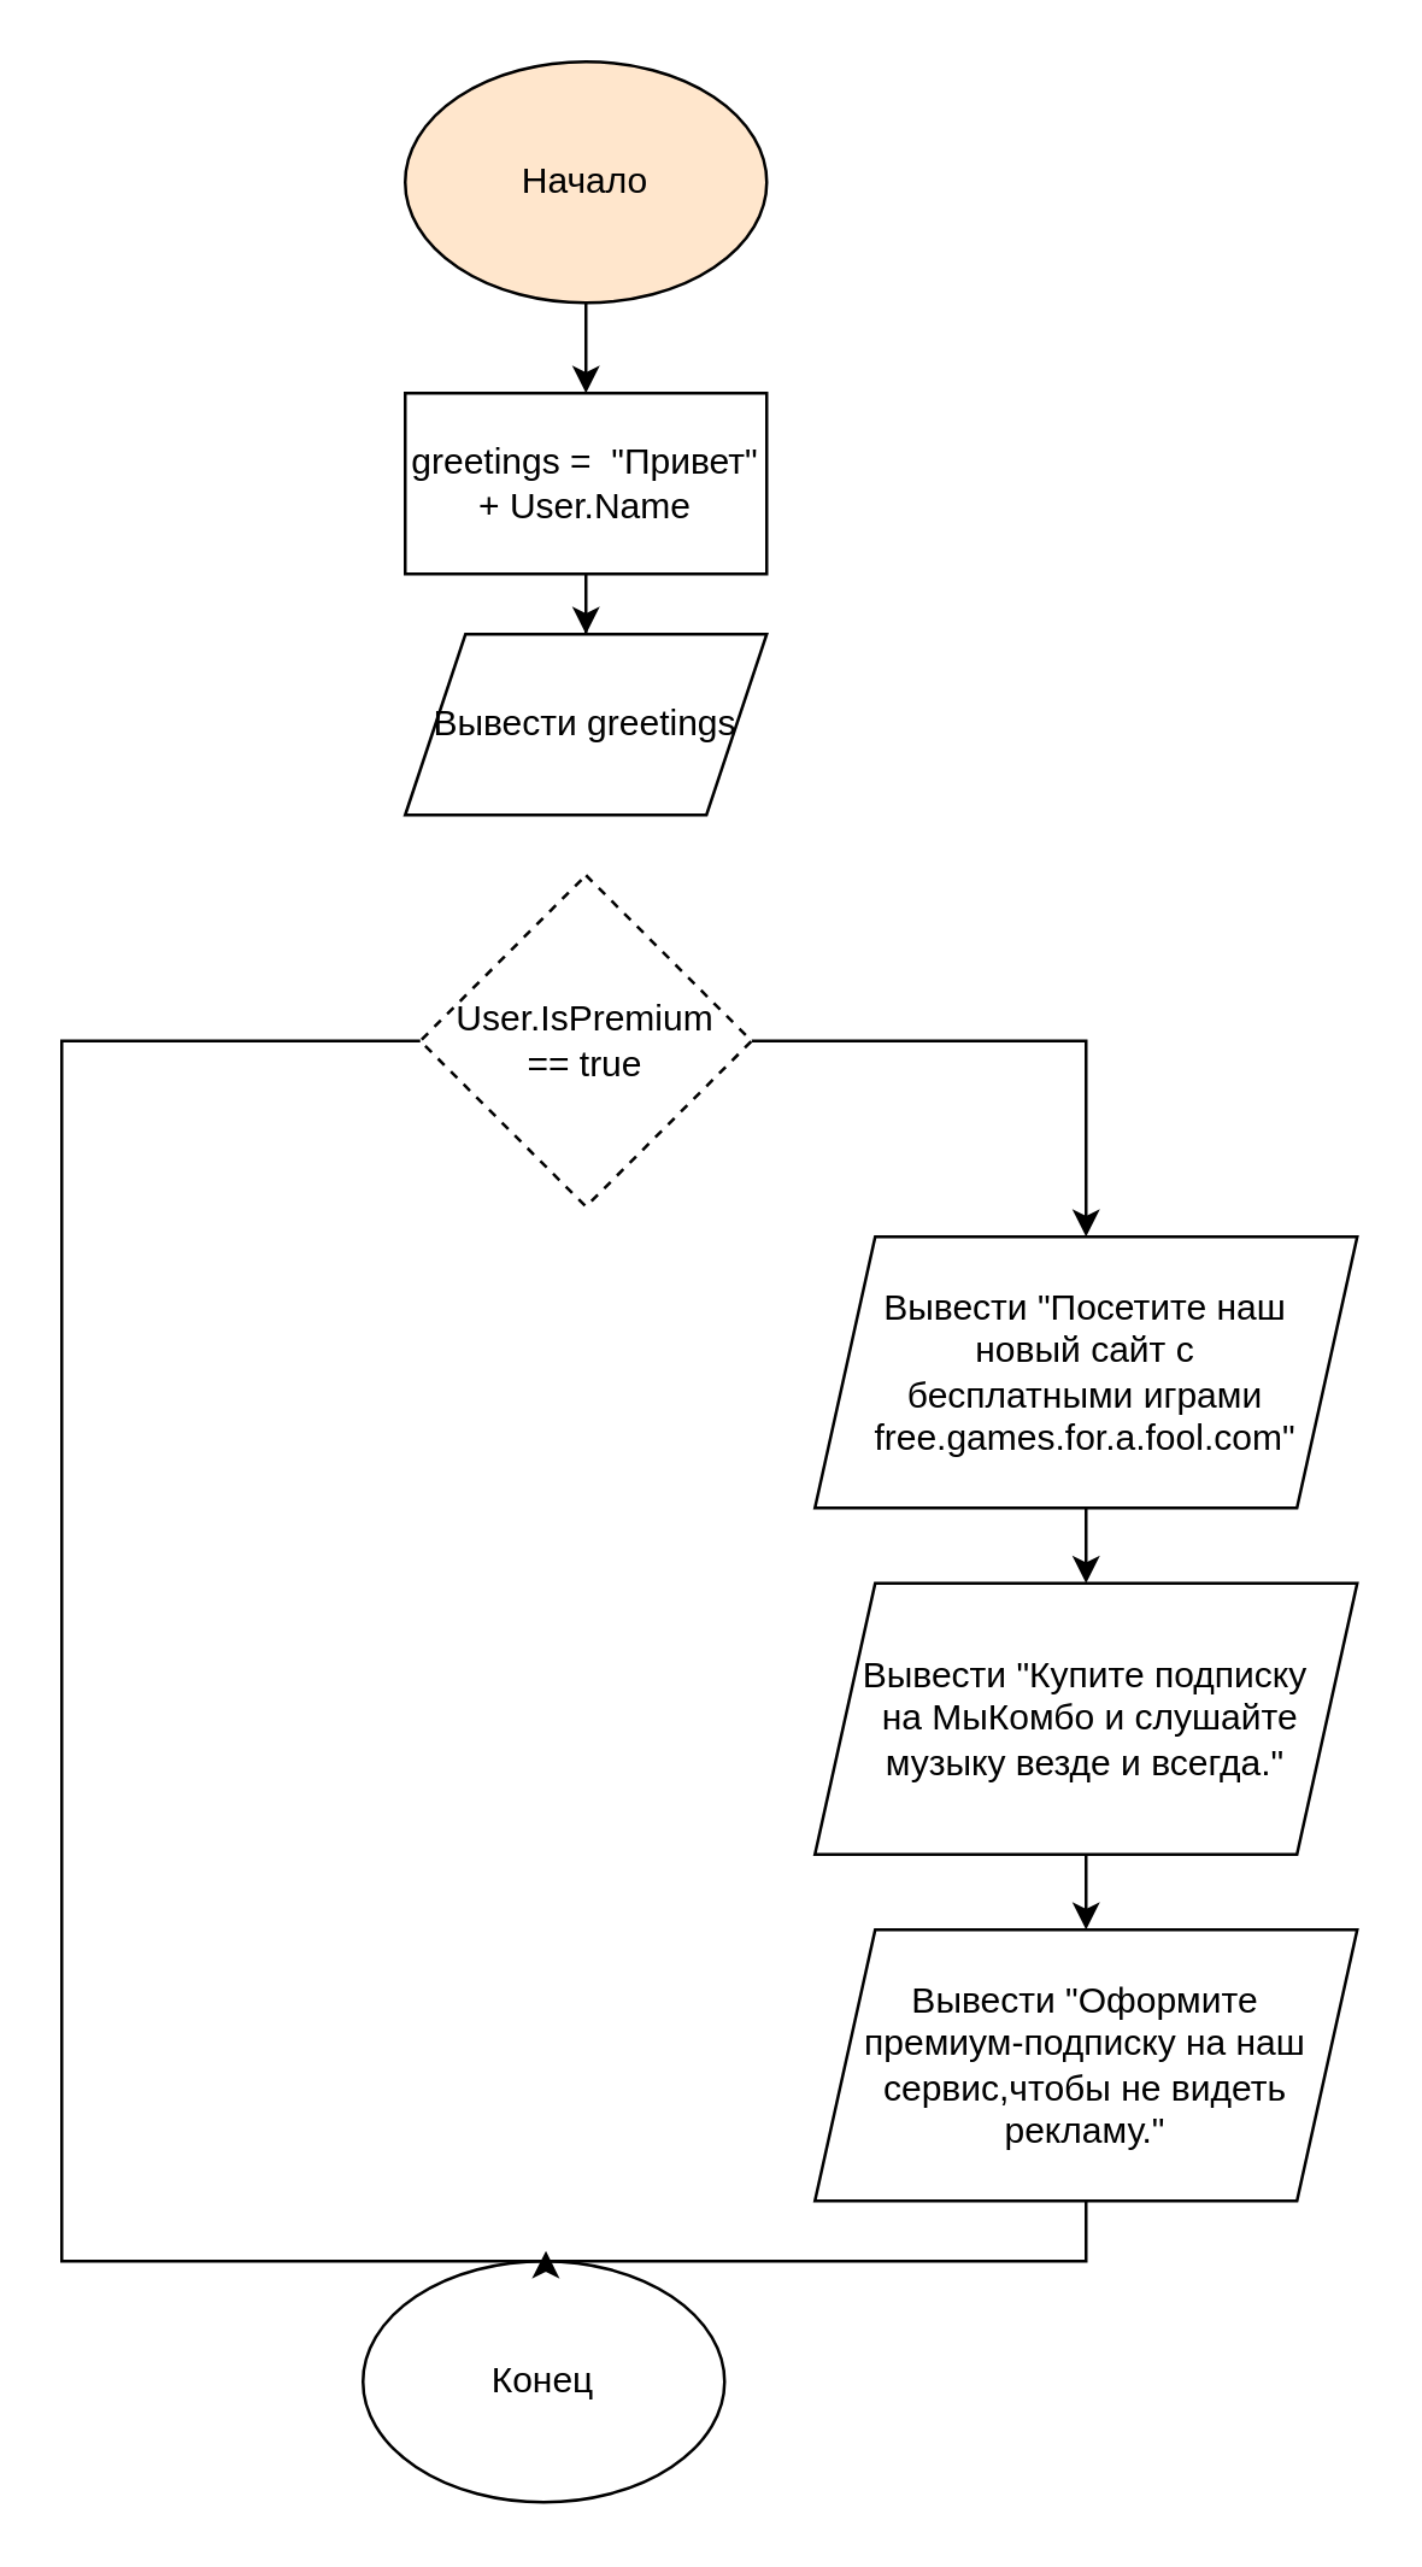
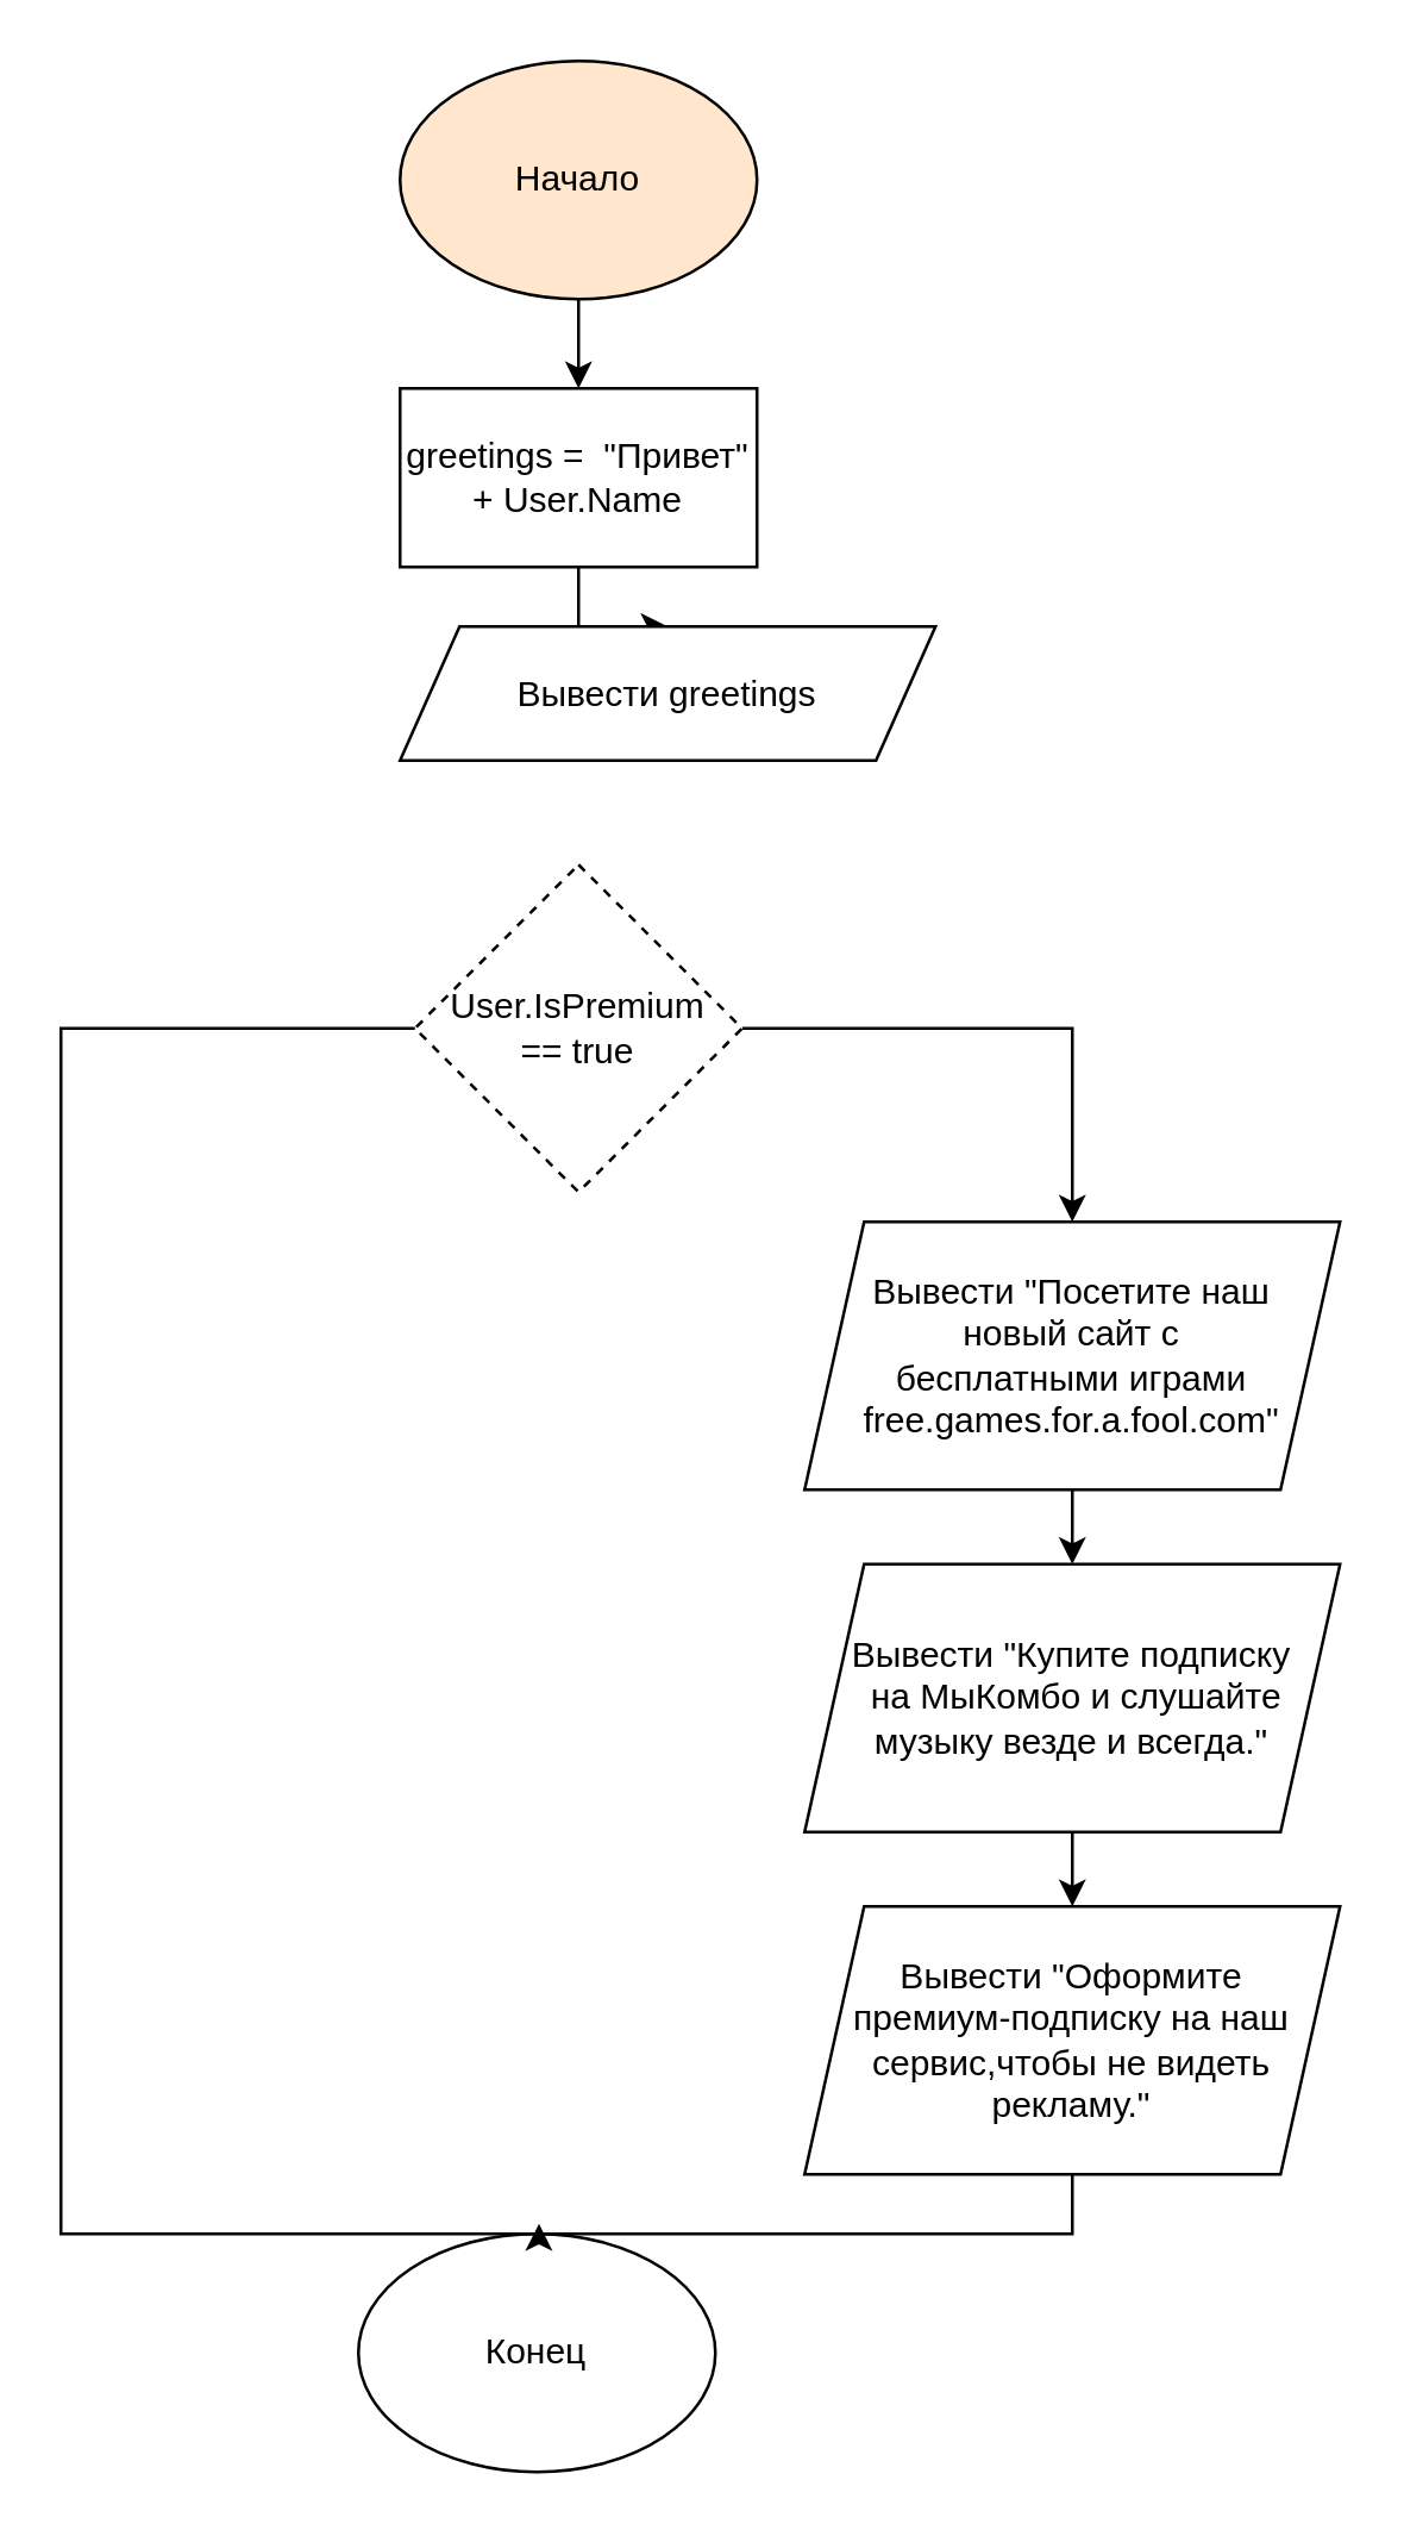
- <mxCell id="5" value="Вывести greetings" style="shape=parallelogram;perimeter=parallelogramPerimeter;whiteSpace=wrap;html=1;fixedSize=1;" vertex="1" parent="1"><mxGeometry x="134" y="210" width="120" height="60" as="geometry" /></mxCell>
+ <mxCell id="5" value="Вывести greetings" style="shape=parallelogram;perimeter=parallelogramPerimeter;whiteSpace=wrap;html=1;fixedSize=1;" vertex="1" parent="1"><mxGeometry x="134" y="210" width="180" height="45" as="geometry" /></mxCell>
